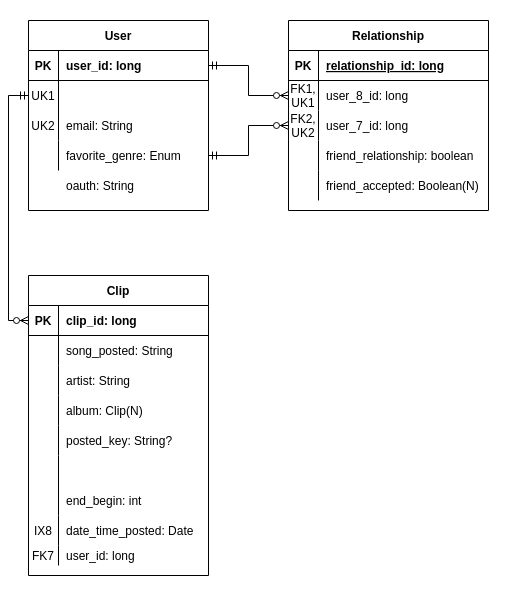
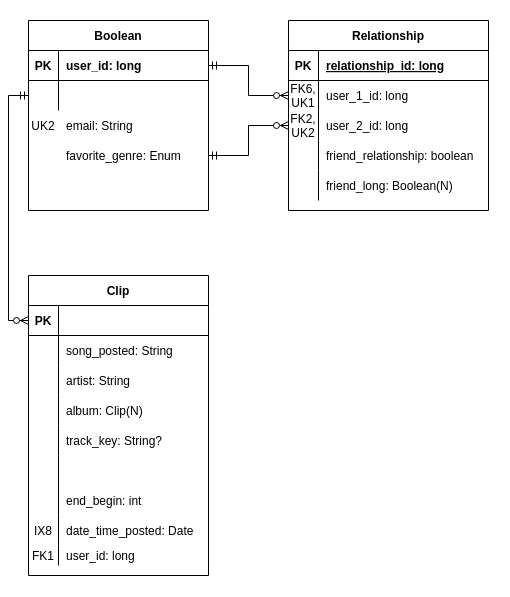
- <mxCell id="5" value="User" style="shape=table;startSize=30;container=1;collapsible=1;childLayout=tableLayout;fixedRows=1;rowLines=0;fontStyle=1;align=center;resizeLast=1;" parent="1" vertex="1"><mxGeometry x="20" y="20" width="180" height="190" as="geometry" /></mxCell>
+ <mxCell id="5" value="Boolean" style="shape=table;startSize=30;container=1;collapsible=1;childLayout=tableLayout;fixedRows=1;rowLines=0;fontStyle=1;align=center;resizeLast=1;" parent="1" vertex="1"><mxGeometry x="20" y="20" width="180" height="190" as="geometry" /></mxCell>
- <mxCell id="24" value="FK1,&#10;UK1&#10;" style="shape=partialRectangle;connectable=0;fillColor=none;top=0;left=0;bottom=0;right=0;editable=1;overflow=hidden;" vertex="1" parent="23"><mxGeometry width="30" height="30" as="geometry" /></mxCell>
+ <mxCell id="24" value="FK6,&#10;UK1&#10;" style="shape=partialRectangle;connectable=0;fillColor=none;top=0;left=0;bottom=0;right=0;editable=1;overflow=hidden;" vertex="1" parent="23"><mxGeometry width="30" height="30" as="geometry" /></mxCell>
- <mxCell id="10" value="UK1" style="shape=partialRectangle;connectable=0;fillColor=none;top=0;left=0;bottom=0;right=0;editable=1;overflow=hidden;" parent="9" vertex="1"><mxGeometry width="30" height="30" as="geometry" /></mxCell>
- <mxCell id="25" value="user_8_id: long" style="shape=partialRectangle;connectable=0;fillColor=none;top=0;left=0;bottom=0;right=0;align=left;spacingLeft=6;overflow=hidden;" vertex="1" parent="23"><mxGeometry x="30" width="170" height="30" as="geometry" /></mxCell>
+ <mxCell id="25" value="user_1_id: long" style="shape=partialRectangle;connectable=0;fillColor=none;top=0;left=0;bottom=0;right=0;align=left;spacingLeft=6;overflow=hidden;" vertex="1" parent="23"><mxGeometry x="30" width="170" height="30" as="geometry" /></mxCell>
- <mxCell id="28" value="user_7_id: long" style="shape=partialRectangle;connectable=0;fillColor=none;top=0;left=0;bottom=0;right=0;align=left;spacingLeft=6;overflow=hidden;" vertex="1" parent="26"><mxGeometry x="30" width="170" height="30" as="geometry" /></mxCell>
+ <mxCell id="28" value="user_2_id: long" style="shape=partialRectangle;connectable=0;fillColor=none;top=0;left=0;bottom=0;right=0;align=left;spacingLeft=6;overflow=hidden;" vertex="1" parent="26"><mxGeometry x="30" width="170" height="30" as="geometry" /></mxCell>
- <mxCell id="18" value="oauth: String" style="shape=partialRectangle;connectable=0;fillColor=none;top=0;left=0;bottom=0;right=0;align=left;spacingLeft=6;overflow=hidden;" vertex="1" parent="17"><mxGeometry x="30" width="150" height="30" as="geometry" /></mxCell>
- <mxCell id="34" value="friend_accepted: Boolean(N)" style="shape=partialRectangle;connectable=0;fillColor=none;top=0;left=0;bottom=0;right=0;align=left;spacingLeft=6;overflow=hidden;" vertex="1" parent="32"><mxGeometry x="30" width="170" height="30" as="geometry" /></mxCell>
+ <mxCell id="34" value="friend_long: Boolean(N)" style="shape=partialRectangle;connectable=0;fillColor=none;top=0;left=0;bottom=0;right=0;align=left;spacingLeft=6;overflow=hidden;" vertex="1" parent="32"><mxGeometry x="30" width="170" height="30" as="geometry" /></mxCell>
- <mxCell id="38" value="clip_id: long" style="shape=partialRectangle;connectable=0;fillColor=none;top=0;left=0;bottom=0;right=0;align=left;spacingLeft=6;fontStyle=1;overflow=hidden;" parent="36" vertex="1"><mxGeometry x="30" width="150" height="30" as="geometry" /></mxCell>
- <mxCell id="50" value="posted_key: String?" style="shape=partialRectangle;connectable=0;fillColor=none;top=0;left=0;bottom=0;right=0;align=left;spacingLeft=6;overflow=hidden;" parent="48" vertex="1"><mxGeometry x="30" width="150" height="30" as="geometry" /></mxCell>
+ <mxCell id="50" value="track_key: String?" style="shape=partialRectangle;connectable=0;fillColor=none;top=0;left=0;bottom=0;right=0;align=left;spacingLeft=6;overflow=hidden;" parent="48" vertex="1"><mxGeometry x="30" width="150" height="30" as="geometry" /></mxCell>
- <mxCell id="60" value="FK7" style="shape=partialRectangle;connectable=0;fillColor=none;top=0;left=0;bottom=0;right=0;editable=1;overflow=hidden;" vertex="1" parent="59"><mxGeometry width="30" height="20" as="geometry" /></mxCell>
+ <mxCell id="60" value="FK1" style="shape=partialRectangle;connectable=0;fillColor=none;top=0;left=0;bottom=0;right=0;editable=1;overflow=hidden;" vertex="1" parent="59"><mxGeometry width="30" height="20" as="geometry" /></mxCell>
